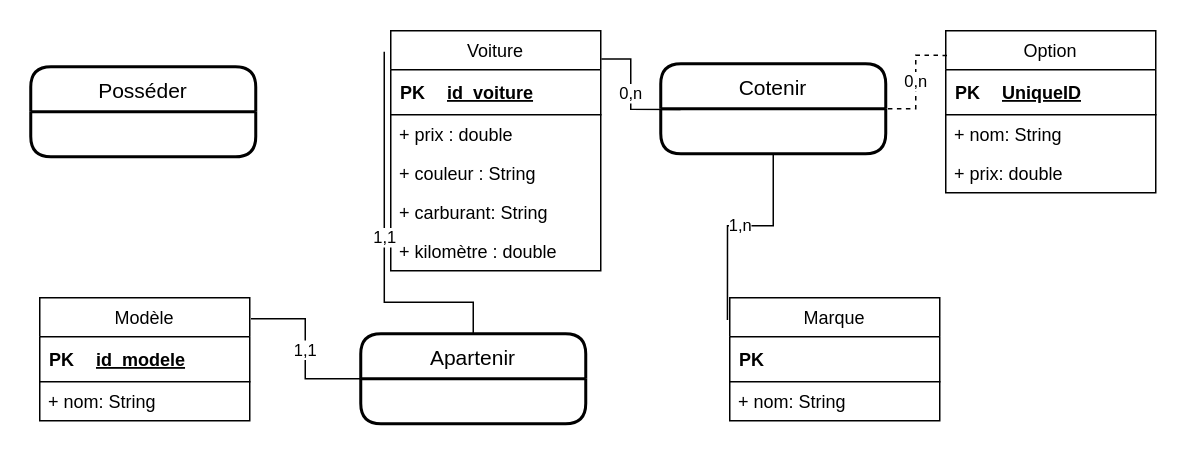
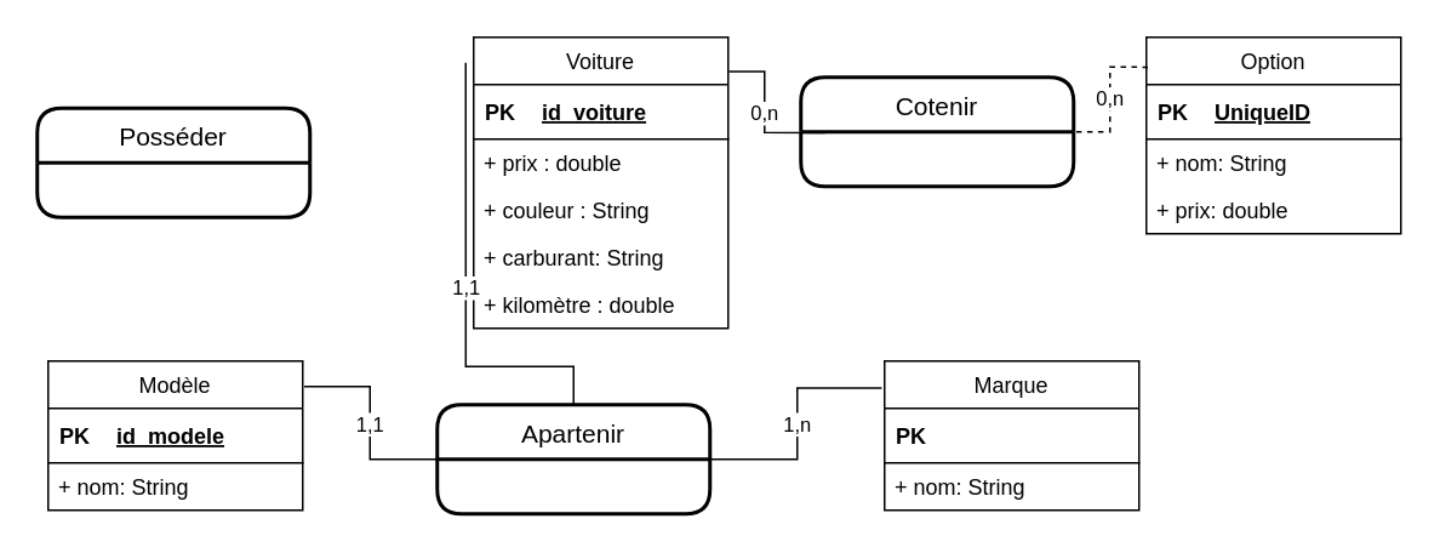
- <mxCell id="29" value="Posséder" style="swimlane;childLayout=stackLayout;horizontal=1;startSize=30;horizontalStack=0;rounded=1;fontSize=14;fontStyle=0;strokeWidth=2;resizeParent=0;resizeLast=1;shadow=0;dashed=0;align=center;" parent="1" vertex="1"><mxGeometry x="20" y="44" width="150" height="60" as="geometry" /></mxCell>
+ <mxCell id="29" value="Posséder" style="swimlane;childLayout=stackLayout;horizontal=1;startSize=30;horizontalStack=0;rounded=1;fontSize=14;fontStyle=0;strokeWidth=2;resizeParent=0;resizeLast=1;shadow=0;dashed=0;align=center;" parent="1" vertex="1"><mxGeometry x="20" y="59" width="150" height="60" as="geometry" /></mxCell>
- <mxCell id="36" value="1,n" style="edgeStyle=orthogonalEdgeStyle;rounded=0;orthogonalLoop=1;jettySize=auto;html=1;endArrow=none;endFill=0;exitX=-0.011;exitY=0.18;exitDx=0;exitDy=0;exitPerimeter=0;" parent="1" source="2" target="31" edge="1"><mxGeometry relative="1" as="geometry"><mxPoint x="486" y="267" as="sourcePoint" /></mxGeometry></mxCell>
+ <mxCell id="36" value="1,n" style="edgeStyle=orthogonalEdgeStyle;rounded=0;orthogonalLoop=1;jettySize=auto;html=1;entryX=1;entryY=0.5;entryDx=0;entryDy=0;endArrow=none;endFill=0;exitX=-0.011;exitY=0.18;exitDx=0;exitDy=0;exitPerimeter=0;" parent="1" source="2" target="30" edge="1"><mxGeometry relative="1" as="geometry"><mxPoint x="486" y="267" as="sourcePoint" /></mxGeometry></mxCell>
